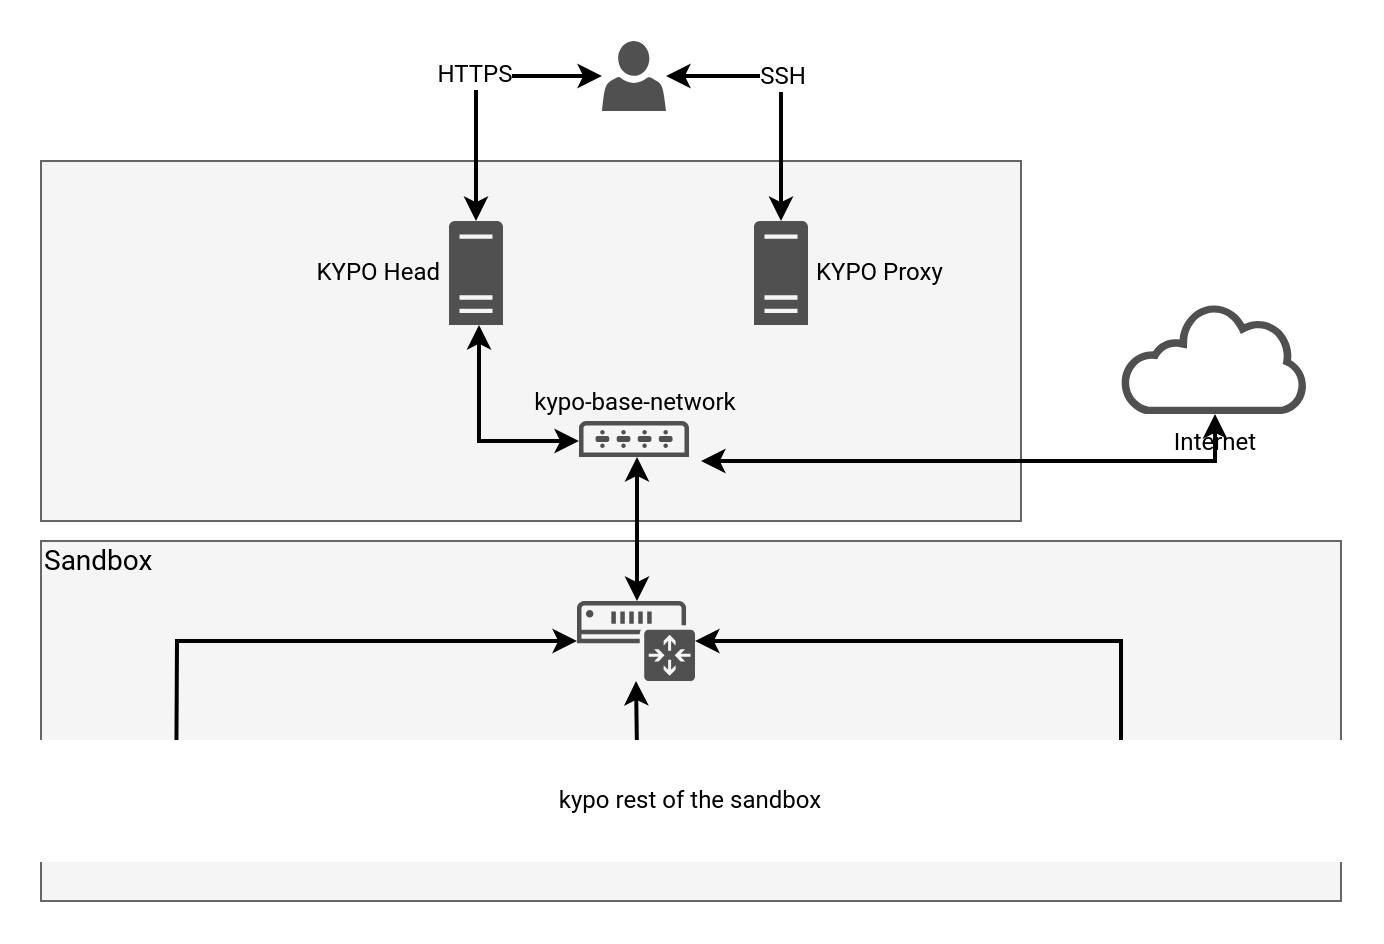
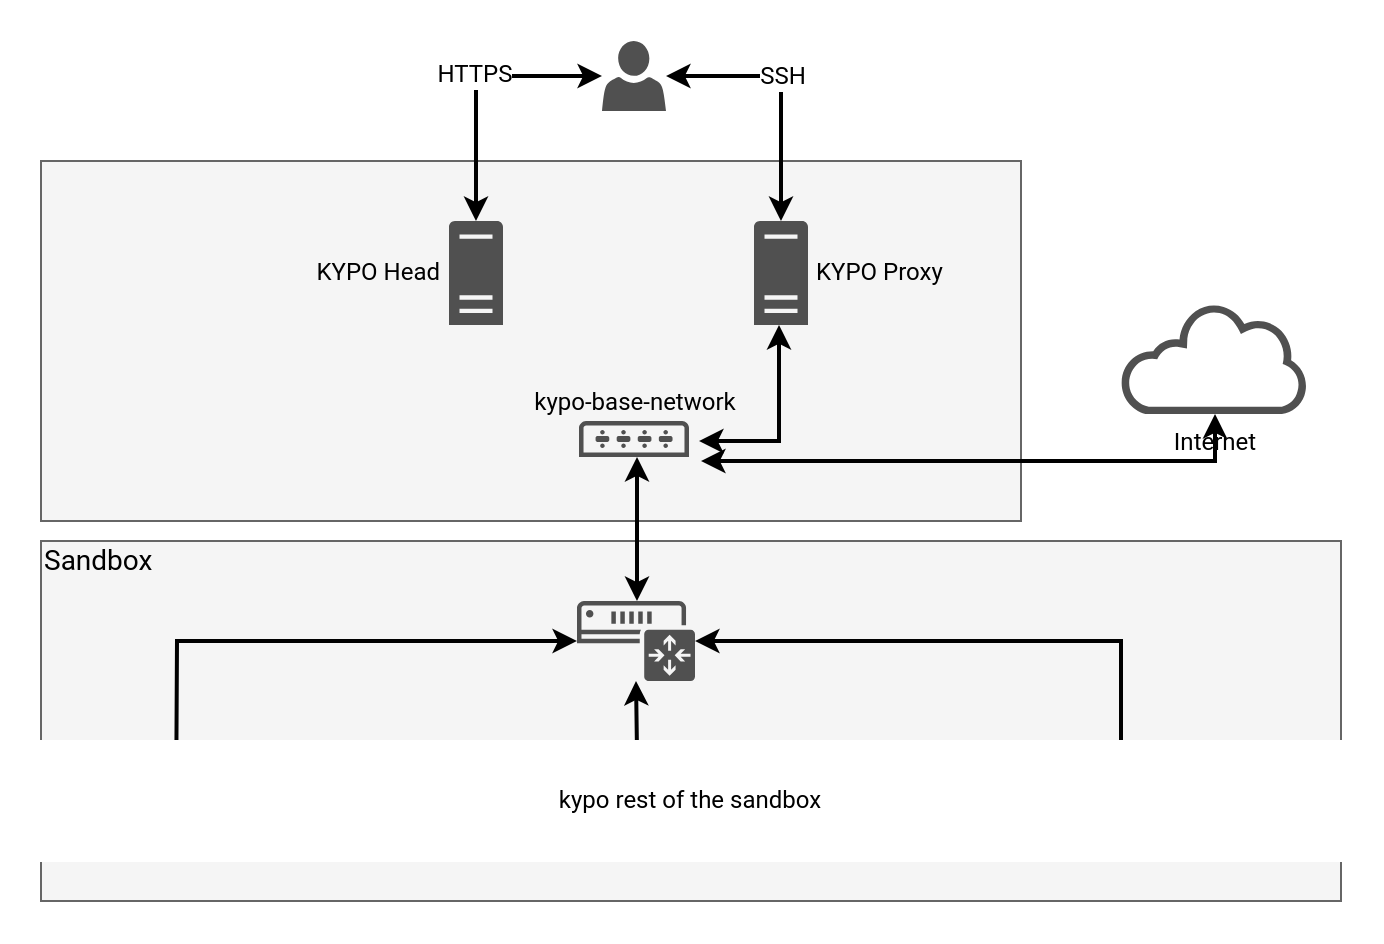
+ <mxCell id="17" style="edgeStyle=orthogonalEdgeStyle;rounded=0;orthogonalLoop=1;jettySize=auto;html=1;startArrow=classic;startFill=1;endArrow=classic;endFill=1;strokeColor=#000000;strokeWidth=2;fontColor=#000000;entryX=1.091;entryY=0.556;entryDx=0;entryDy=0;entryPerimeter=0;fontFamily=Roboto;fontSource=https%3A%2F%2Ffonts.googleapis.com%2Fcss%3Ffamily%3DRoboto;fontSize=12;" edge="1" parent="5" source="14" target="7"><mxGeometry relative="1" as="geometry"><mxPoint x="325.22" y="120" as="sourcePoint" /><mxPoint x="349" y="220" as="targetPoint" /><Array as="points"><mxPoint x="389" y="220" /></Array></mxGeometry></mxCell>
- <mxCell id="13" style="edgeStyle=orthogonalEdgeStyle;rounded=0;orthogonalLoop=1;jettySize=auto;html=1;startArrow=classic;startFill=1;endArrow=classic;endFill=1;strokeColor=#000000;strokeWidth=2;fontColor=#000000;fontFamily=Roboto;fontSource=https%3A%2F%2Ffonts.googleapis.com%2Fcss%3Ffamily%3DRoboto;fontSize=12;" edge="1" parent="5" source="8" target="7"><mxGeometry relative="1" as="geometry"><mxPoint x="279" y="220" as="targetPoint" /><Array as="points"><mxPoint x="239" y="220" /></Array></mxGeometry></mxCell>
